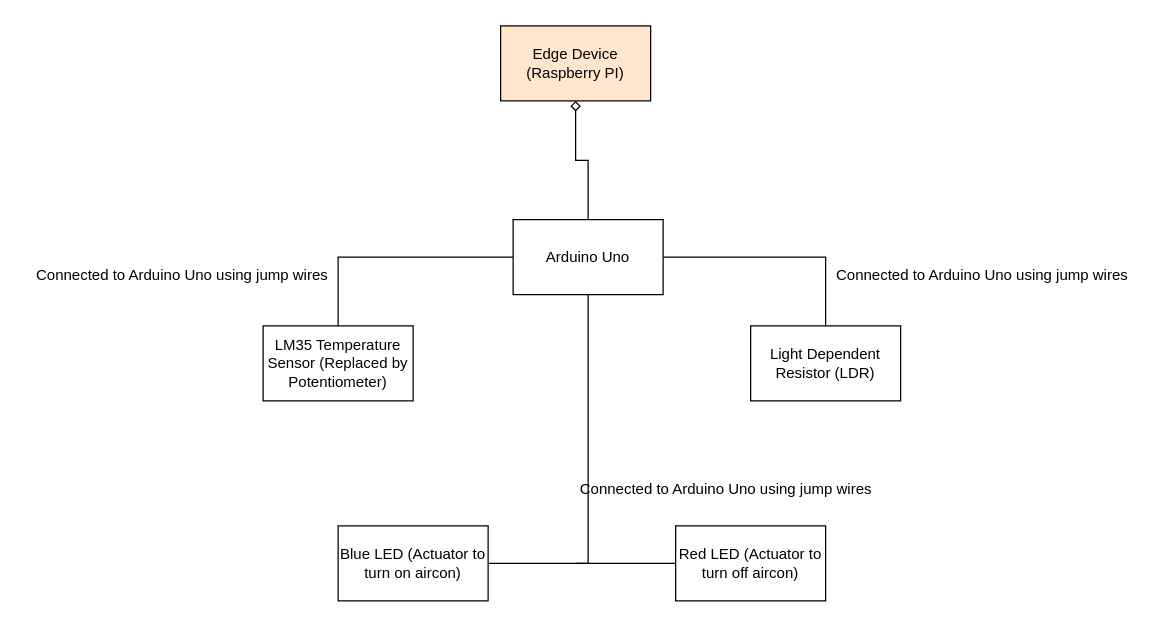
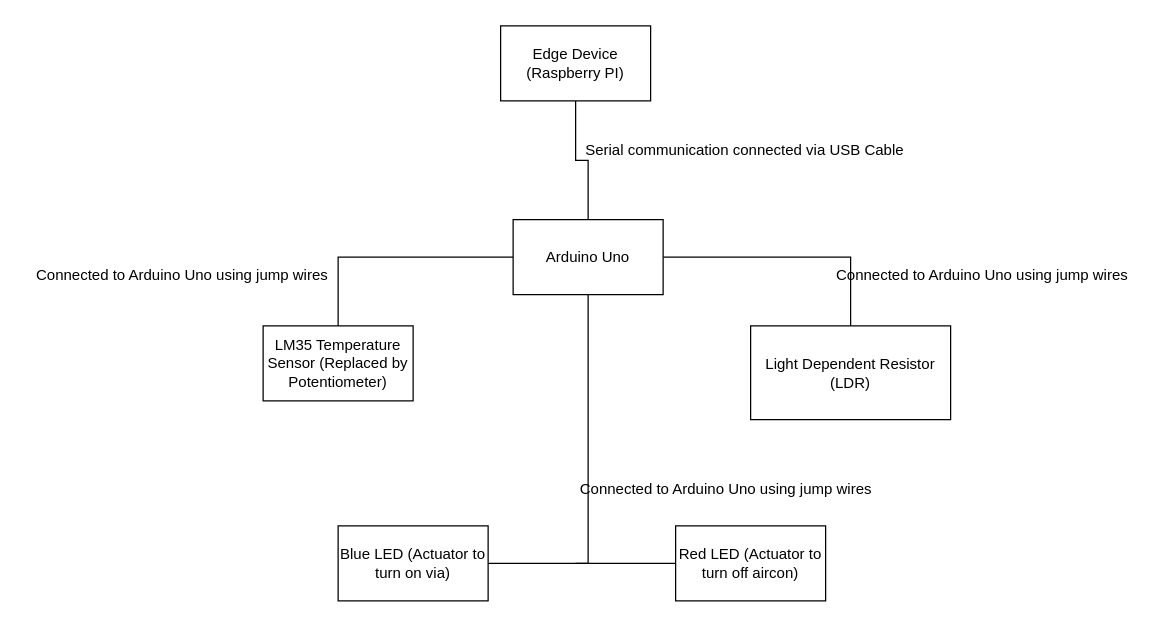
- <mxCell id="6" value="Edge Device (Raspberry PI)" style="rounded=0;whiteSpace=wrap;html=1;fillColor=#ffe6cc;" vertex="1" parent="1"><mxGeometry x="400" y="20" width="120" height="60" as="geometry" /></mxCell>
+ <mxCell id="6" value="Edge Device (Raspberry PI)" style="rounded=0;whiteSpace=wrap;html=1;" vertex="1" parent="1"><mxGeometry x="400" y="20" width="120" height="60" as="geometry" /></mxCell>
- <mxCell id="2" style="edgeStyle=orthogonalEdgeStyle;rounded=0;orthogonalLoop=1;jettySize=auto;html=1;entryX=0.5;entryY=1;entryDx=0;entryDy=0;endArrow=diamond;endFill=0;" edge="1" parent="1" source="5" target="6"><mxGeometry relative="1" as="geometry" /></mxCell>
+ <mxCell id="2" style="edgeStyle=orthogonalEdgeStyle;rounded=0;orthogonalLoop=1;jettySize=auto;html=1;entryX=0.5;entryY=1;entryDx=0;entryDy=0;endArrow=none;endFill=0;" edge="1" parent="1" source="5" target="6"><mxGeometry relative="1" as="geometry" /></mxCell>
+ <mxCell id="7" value="Serial communication connected via USB Cable" style="text;html=1;align=center;verticalAlign=middle;resizable=0;points=[];autosize=1;strokeColor=none;" vertex="1" parent="1"><mxGeometry x="460" y="110" width="270" height="20" as="geometry" /></mxCell>
- <mxCell id="10" value="Light Dependent Resistor (LDR)" style="rounded=0;whiteSpace=wrap;html=1;" vertex="1" parent="1"><mxGeometry x="600" y="260" width="120" height="60" as="geometry" /></mxCell>
+ <mxCell id="10" value="Light Dependent Resistor (LDR)" style="rounded=0;whiteSpace=wrap;html=1;" vertex="1" parent="1"><mxGeometry x="600" y="260" width="160" height="75" as="geometry" /></mxCell>
- <mxCell id="13" value="Blue LED (Actuator to turn on aircon)" style="rounded=0;whiteSpace=wrap;html=1;align=center;" vertex="1" parent="1"><mxGeometry x="270" y="420" width="120" height="60" as="geometry" /></mxCell>
+ <mxCell id="13" value="Blue LED (Actuator to turn on via)" style="rounded=0;whiteSpace=wrap;html=1;align=center;" vertex="1" parent="1"><mxGeometry x="270" y="420" width="120" height="60" as="geometry" /></mxCell>
